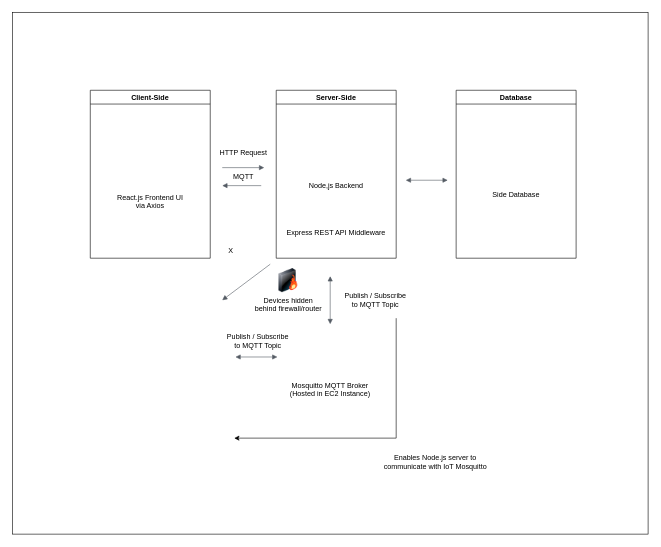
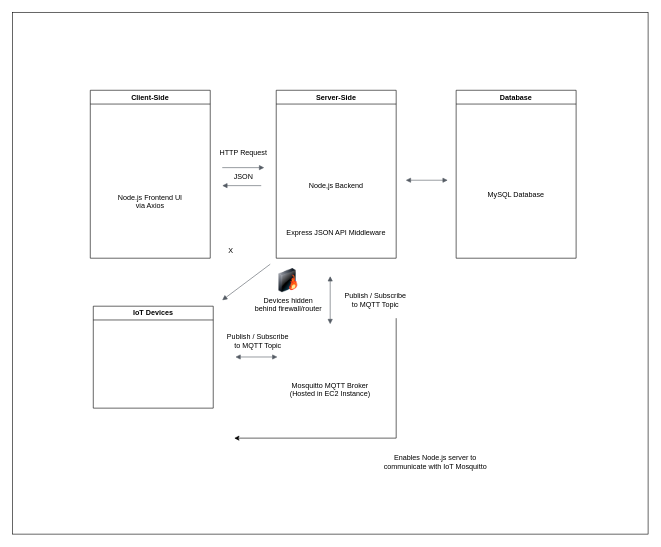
- <mxCell id="15" value="MQTT" style="text;html=1;align=center;verticalAlign=middle;resizable=0;points=[];autosize=1;strokeColor=none;fillColor=none;fontColor=#000000;" vertex="1" parent="1"><mxGeometry x="375" y="280" width="60" height="30" as="geometry" /></mxCell>
+ <mxCell id="15" value="JSON" style="text;html=1;align=center;verticalAlign=middle;resizable=0;points=[];autosize=1;strokeColor=none;fillColor=none;fontColor=#000000;" vertex="1" parent="1"><mxGeometry x="375" y="280" width="60" height="30" as="geometry" /></mxCell>
- <mxCell id="9" value="Side Database" style="shape=image;verticalLabelPosition=bottom;labelBackgroundColor=none;verticalAlign=top;aspect=fixed;imageAspect=0;image=https://d1.awsstatic.com/asset-repository/products/amazon-rds/1024px-MySQL.ff87215b43fd7292af172e2a5d9b844217262571.png;fontColor=#000000;" vertex="1" parent="8"><mxGeometry x="52.45" y="111.81" width="95.09" height="49.19" as="geometry" /></mxCell>
+ <mxCell id="9" value="MySQL Database" style="shape=image;verticalLabelPosition=bottom;labelBackgroundColor=none;verticalAlign=top;aspect=fixed;imageAspect=0;image=https://d1.awsstatic.com/asset-repository/products/amazon-rds/1024px-MySQL.ff87215b43fd7292af172e2a5d9b844217262571.png;fontColor=#000000;" vertex="1" parent="8"><mxGeometry x="52.45" y="111.81" width="95.09" height="49.19" as="geometry" /></mxCell>
- <mxCell id="4" value="React.js Frontend UI&#10;via Axios" style="shape=image;verticalLabelPosition=bottom;labelBackgroundColor=#FFFFFF;verticalAlign=top;aspect=fixed;imageAspect=0;image=https://upload.wikimedia.org/wikipedia/commons/thumb/a/a7/React-icon.svg/2300px-React-icon.svg.png;fontColor=#000000;" vertex="1" parent="3"><mxGeometry x="64.34" y="103" width="71.33" height="62" as="geometry" /></mxCell>
+ <mxCell id="4" value="Node.js Frontend UI&#10;via Axios" style="shape=image;verticalLabelPosition=bottom;labelBackgroundColor=#FFFFFF;verticalAlign=top;aspect=fixed;imageAspect=0;image=https://upload.wikimedia.org/wikipedia/commons/thumb/a/a7/React-icon.svg/2300px-React-icon.svg.png;fontColor=#000000;" vertex="1" parent="3"><mxGeometry x="64.34" y="103" width="71.33" height="62" as="geometry" /></mxCell>
- <mxCell id="7" value="Express REST API Middleware" style="shape=image;verticalLabelPosition=bottom;labelBackgroundColor=#FFFFFF;verticalAlign=top;aspect=fixed;imageAspect=0;image=https://expressjs.com/images/express-facebook-share.png;fontColor=#000000;" vertex="1" parent="5"><mxGeometry x="43.2" y="183" width="113.6" height="41" as="geometry" /></mxCell>
+ <mxCell id="7" value="Express JSON API Middleware" style="shape=image;verticalLabelPosition=bottom;labelBackgroundColor=#FFFFFF;verticalAlign=top;aspect=fixed;imageAspect=0;image=https://expressjs.com/images/express-facebook-share.png;fontColor=#000000;" vertex="1" parent="5"><mxGeometry x="43.2" y="183" width="113.6" height="41" as="geometry" /></mxCell>
+ <mxCell id="16" value="IoT Devices" style="swimlane;whiteSpace=wrap;html=1;labelBackgroundColor=#FFFFFF;fontColor=#000000;fillColor=#FFFFFF;strokeColor=#000000;startSize=23;" vertex="1" parent="1"><mxGeometry x="155" y="510" width="200" height="170" as="geometry" /></mxCell>
